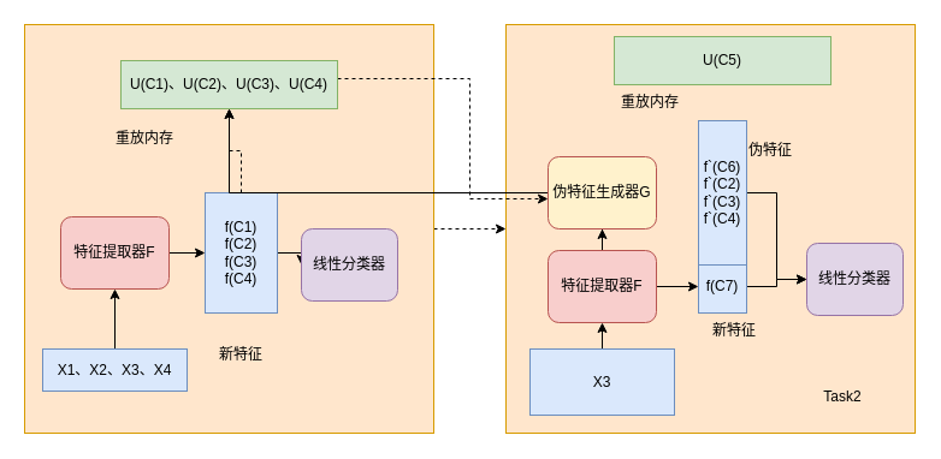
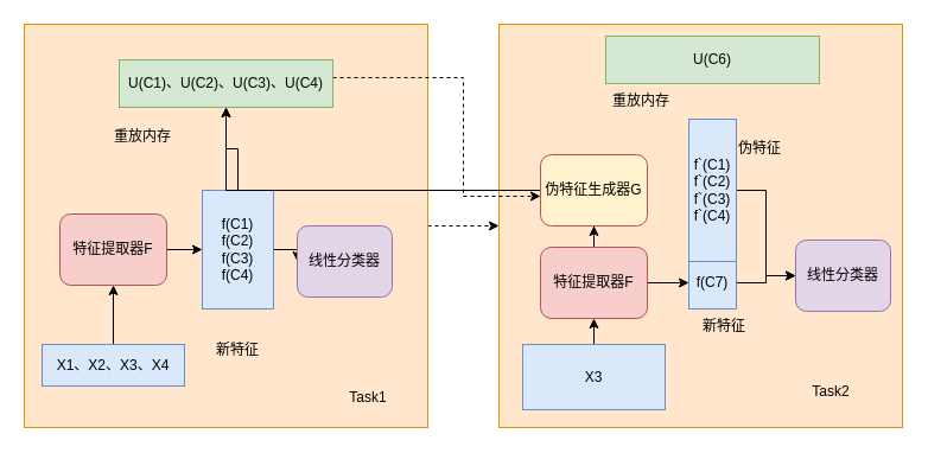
- <mxCell id="25" value="U(C5)" style="whiteSpace=wrap;html=1;rounded=0;fillColor=#d5e8d4;strokeColor=#82b366;" vertex="1" parent="1"><mxGeometry x="510" y="30" width="180" height="40" as="geometry" /></mxCell>
+ <mxCell id="25" value="U(C6)" style="whiteSpace=wrap;html=1;rounded=0;fillColor=#d5e8d4;strokeColor=#82b366;" vertex="1" parent="1"><mxGeometry x="510" y="30" width="180" height="40" as="geometry" /></mxCell>
- <mxCell id="11" value="" style="edgeStyle=orthogonalEdgeStyle;rounded=0;orthogonalLoop=1;jettySize=auto;html=1;dashed=1;" edge="1" parent="1" source="13" target="15"><mxGeometry relative="1" as="geometry" /></mxCell>
+ <mxCell id="11" value="" style="edgeStyle=orthogonalEdgeStyle;rounded=0;orthogonalLoop=1;jettySize=auto;html=1;" edge="1" parent="1" source="13" target="15"><mxGeometry relative="1" as="geometry" /></mxCell>
- <mxCell id="30" value="f`(C6)&lt;br&gt;f`(C2)&lt;br&gt;f`(C3)&lt;br&gt;f`(C4)" style="rounded=0;whiteSpace=wrap;html=1;fillColor=#dae8fc;strokeColor=#6c8ebf;" vertex="1" parent="1"><mxGeometry x="580" y="100" width="40" height="120" as="geometry" /></mxCell>
+ <mxCell id="30" value="f`(C1)&lt;br&gt;f`(C2)&lt;br&gt;f`(C3)&lt;br&gt;f`(C4)" style="rounded=0;whiteSpace=wrap;html=1;fillColor=#dae8fc;strokeColor=#6c8ebf;" vertex="1" parent="1"><mxGeometry x="580" y="100" width="40" height="120" as="geometry" /></mxCell>
+ <mxCell id="4" value="Task1" style="text;strokeColor=none;align=center;fillColor=none;html=1;verticalAlign=middle;whiteSpace=wrap;rounded=0;" vertex="1" parent="1"><mxGeometry x="280" y="320" width="60" height="30" as="geometry" /></mxCell>
